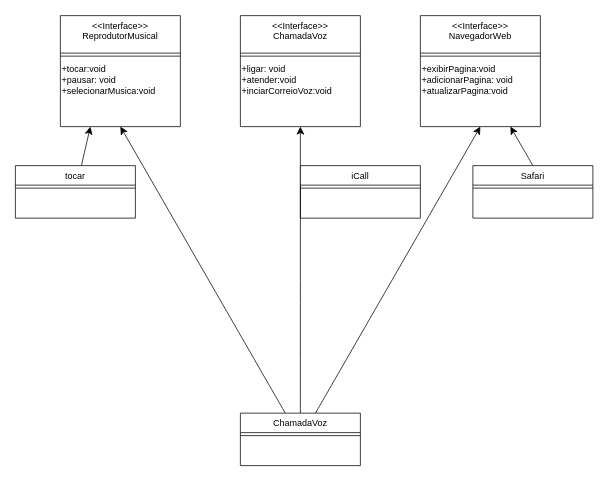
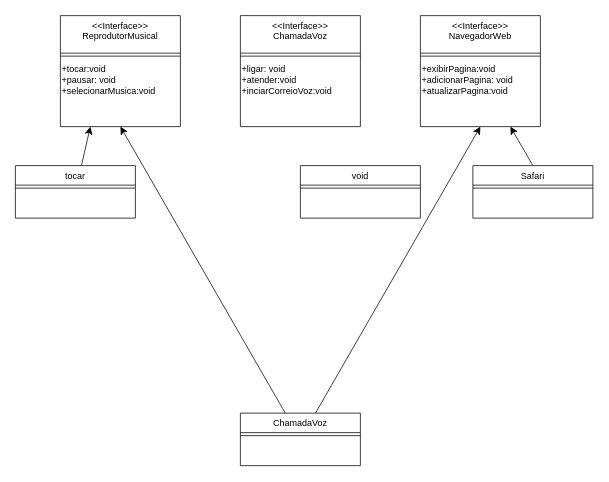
- <mxCell id="19" value="iCall" style="swimlane;fontStyle=0;align=center;verticalAlign=top;childLayout=stackLayout;horizontal=1;startSize=26;horizontalStack=0;resizeParent=1;resizeLast=0;collapsible=1;marginBottom=0;rounded=0;shadow=0;strokeWidth=1;" vertex="1" parent="1"><mxGeometry x="400" y="220" width="160" height="70" as="geometry"><mxRectangle x="310" y="498" width="170" height="26" as="alternateBounds" /></mxGeometry></mxCell>
+ <mxCell id="19" value="void" style="swimlane;fontStyle=0;align=center;verticalAlign=top;childLayout=stackLayout;horizontal=1;startSize=26;horizontalStack=0;resizeParent=1;resizeLast=0;collapsible=1;marginBottom=0;rounded=0;shadow=0;strokeWidth=1;" vertex="1" parent="1"><mxGeometry x="400" y="220" width="160" height="70" as="geometry"><mxRectangle x="310" y="498" width="170" height="26" as="alternateBounds" /></mxGeometry></mxCell>
- <mxCell id="6" style="edgeStyle=none;curved=1;rounded=0;orthogonalLoop=1;jettySize=auto;html=1;entryX=0.5;entryY=1;entryDx=0;entryDy=0;fontSize=12;startSize=8;endSize=8;" edge="1" parent="1" source="8" target="12"><mxGeometry relative="1" as="geometry" /></mxCell>
